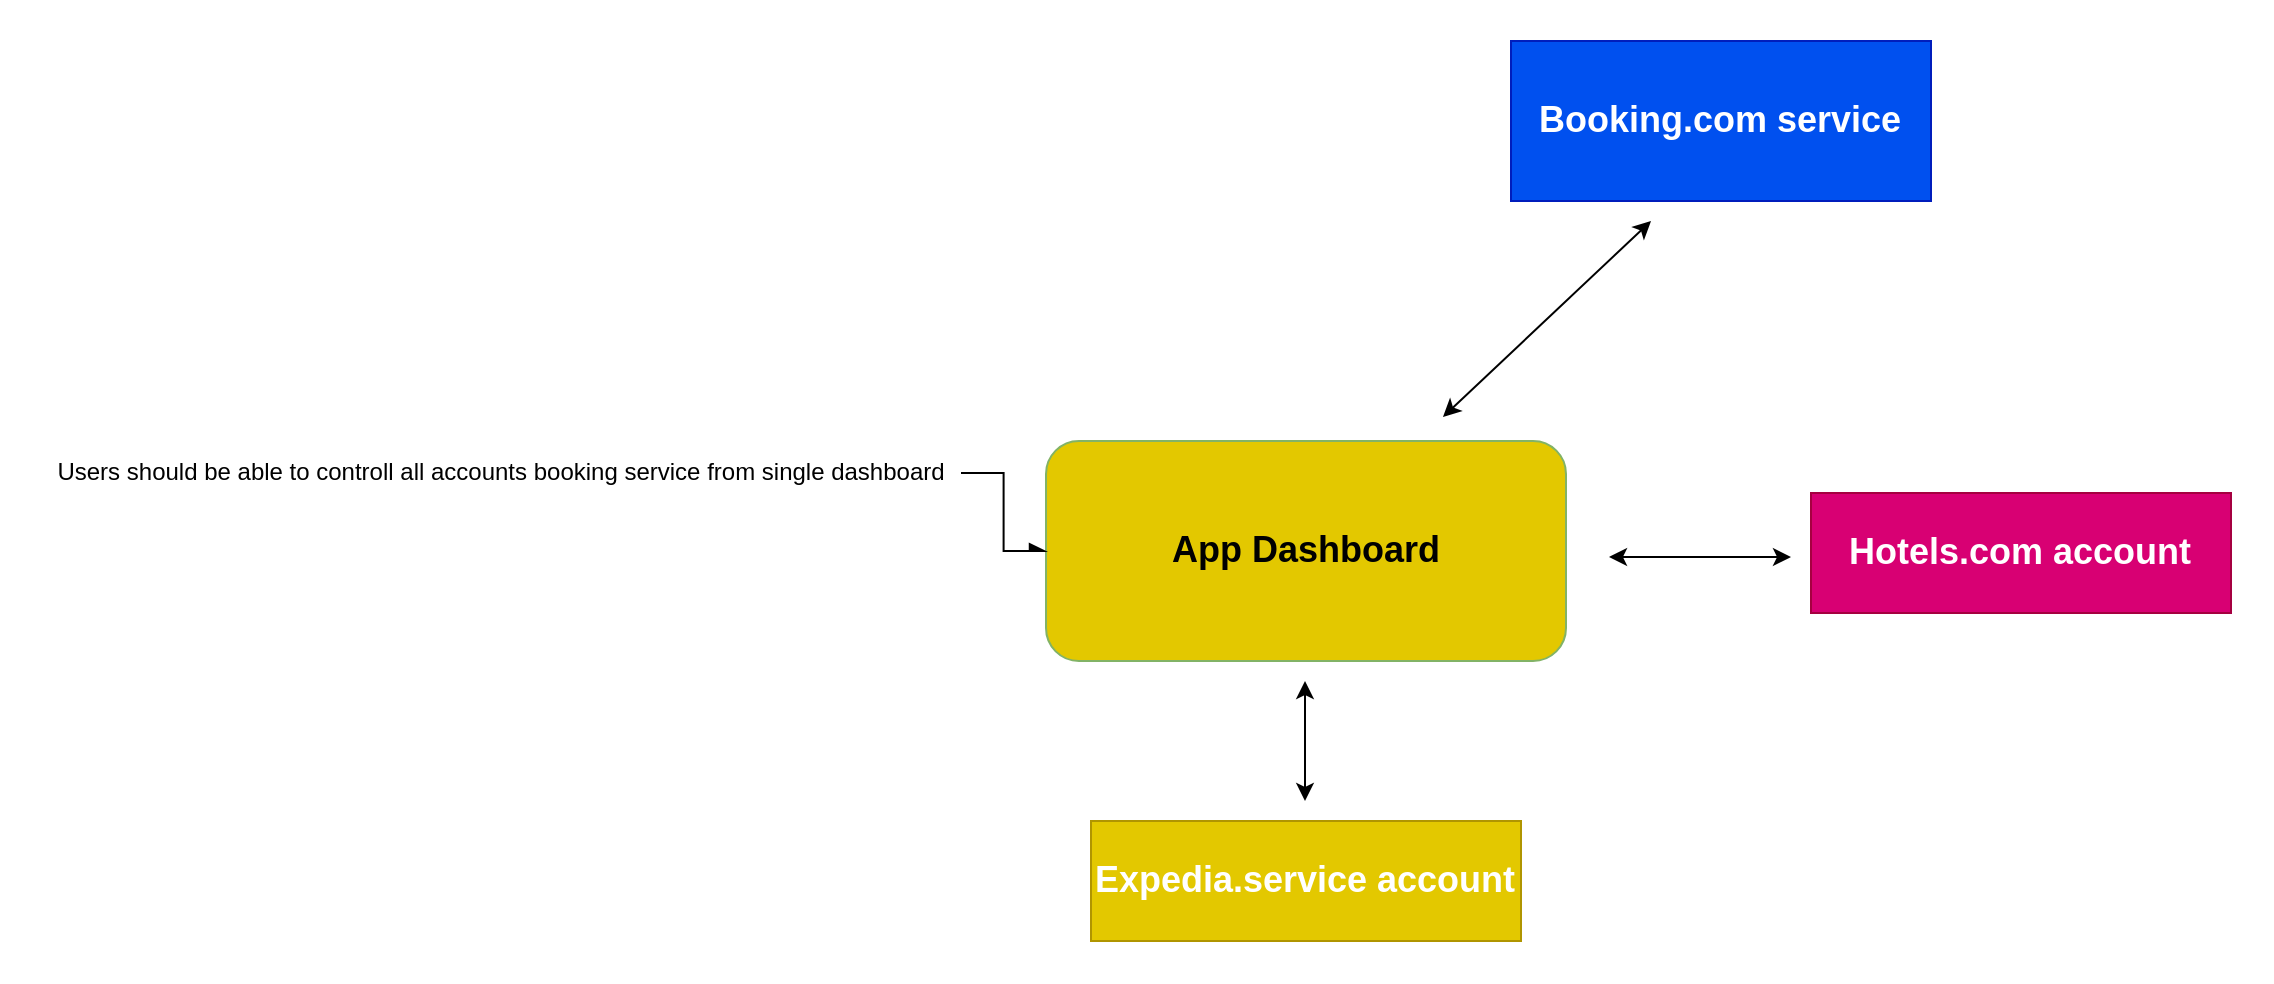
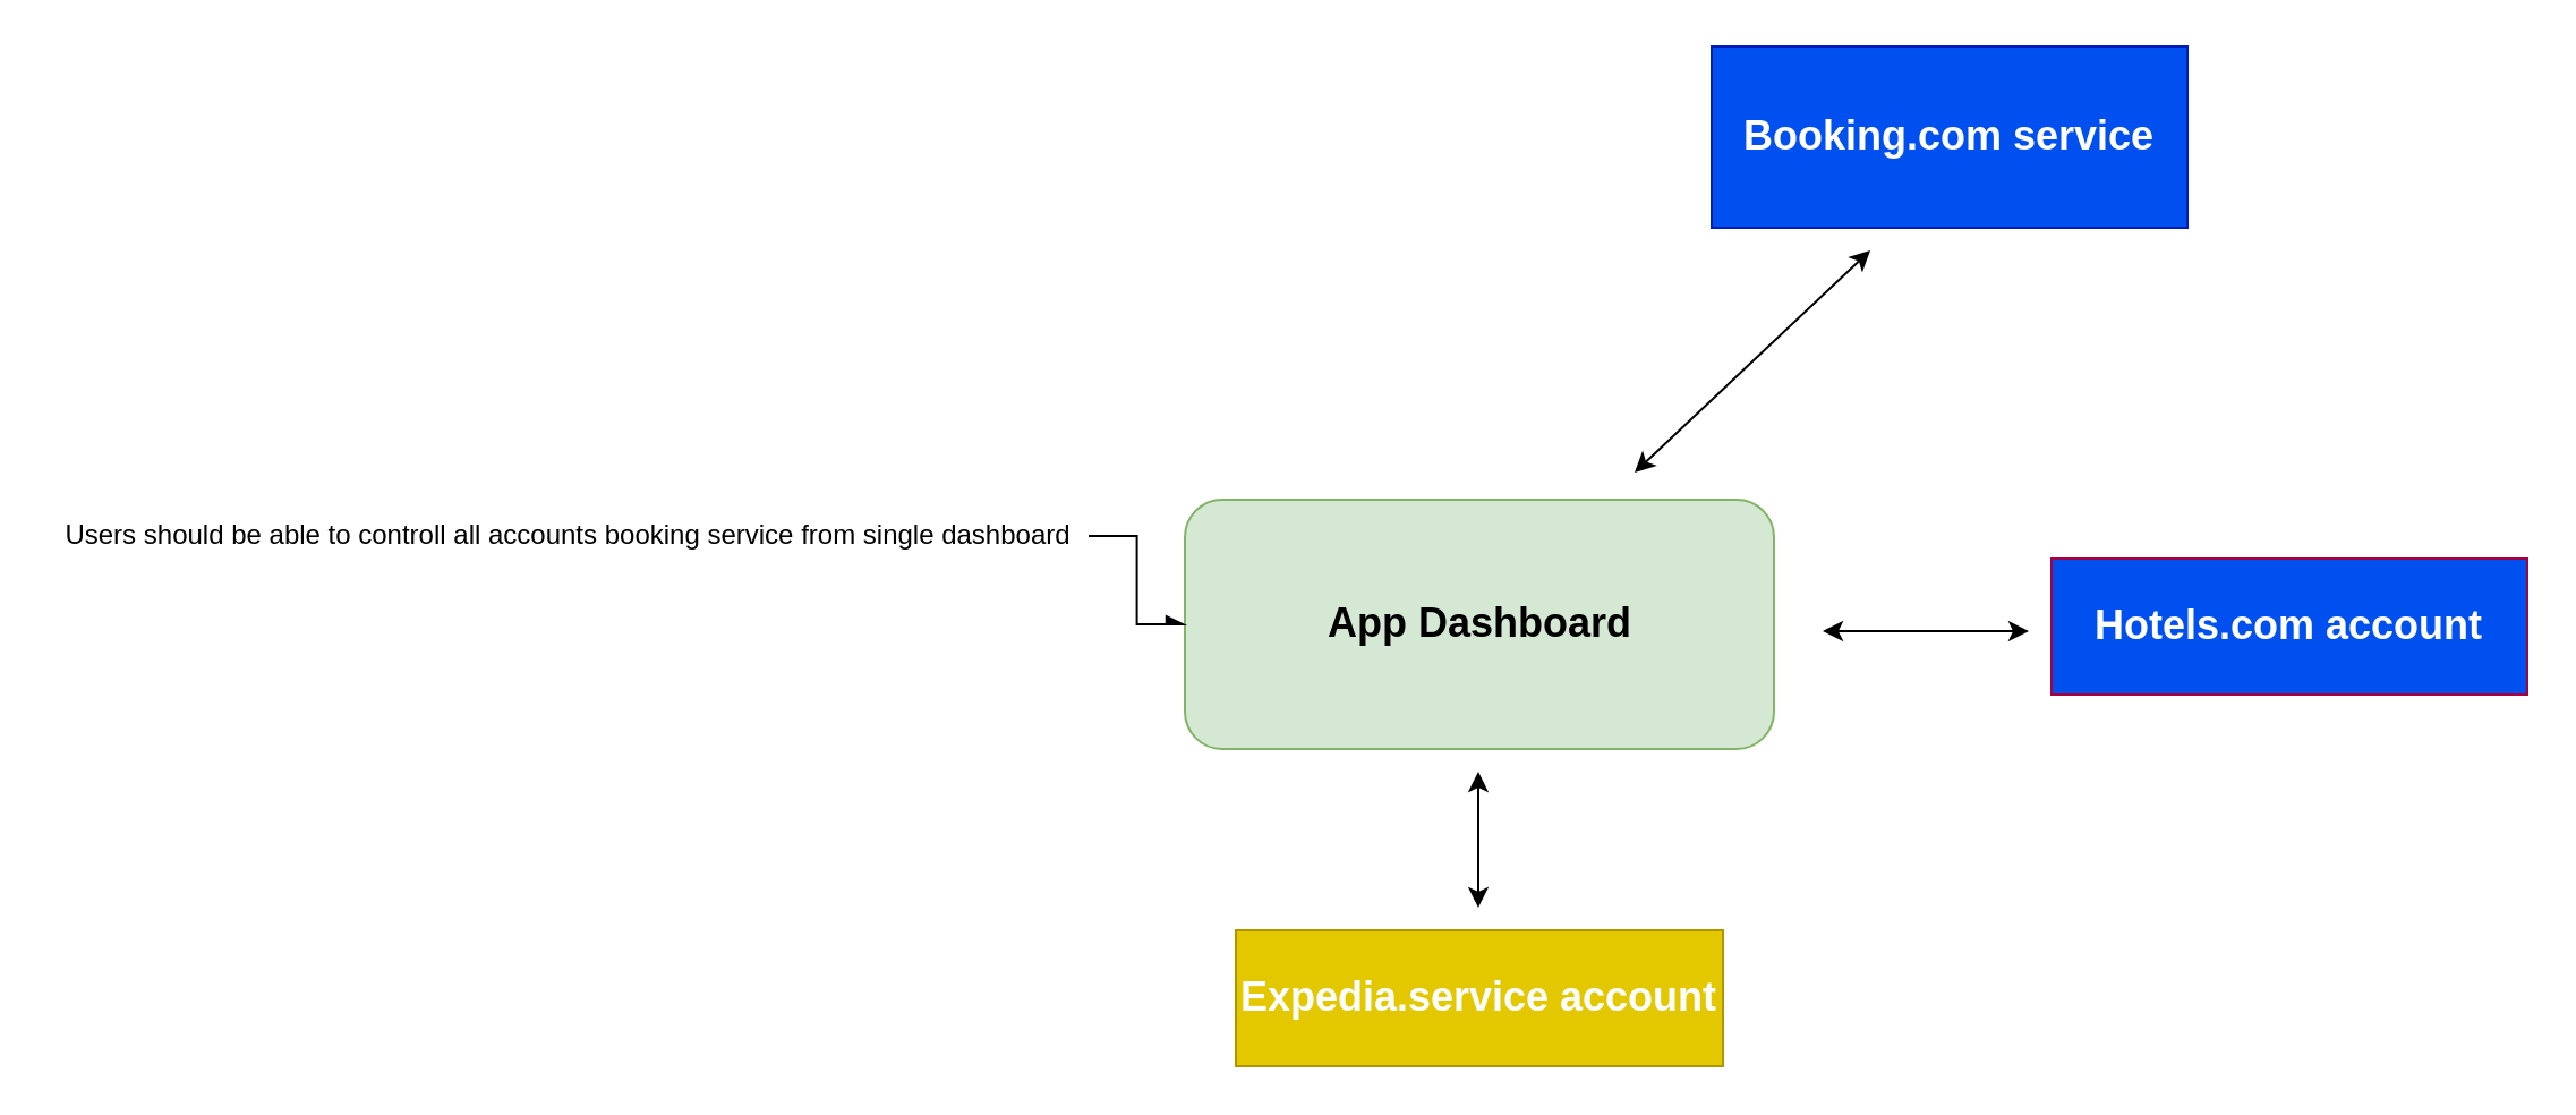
- <mxCell id="2" value="&lt;h2&gt;App Dashboard&lt;/h2&gt;" style="rounded=1;whiteSpace=wrap;html=1;fillColor=#e3c800;strokeColor=#82b366;" vertex="1" parent="1"><mxGeometry x="522.5" y="220" width="260" height="110" as="geometry" /></mxCell>
+ <mxCell id="2" value="&lt;h2&gt;App Dashboard&lt;/h2&gt;" style="rounded=1;whiteSpace=wrap;html=1;fillColor=#d5e8d4;strokeColor=#82b366;" vertex="1" parent="1"><mxGeometry x="522.5" y="220" width="260" height="110" as="geometry" /></mxCell>
- <mxCell id="6" value="&lt;h2&gt;Hotels.com account&lt;/h2&gt;" style="rounded=0;whiteSpace=wrap;html=1;fillColor=#d80073;strokeColor=#A50040;fontColor=#ffffff;" vertex="1" parent="1"><mxGeometry x="905" y="246" width="210" height="60" as="geometry" /></mxCell>
+ <mxCell id="6" value="&lt;h2&gt;Hotels.com account&lt;/h2&gt;" style="rounded=0;whiteSpace=wrap;html=1;fillColor=#0050ef;strokeColor=#A50040;fontColor=#ffffff;" vertex="1" parent="1"><mxGeometry x="905" y="246" width="210" height="60" as="geometry" /></mxCell>
